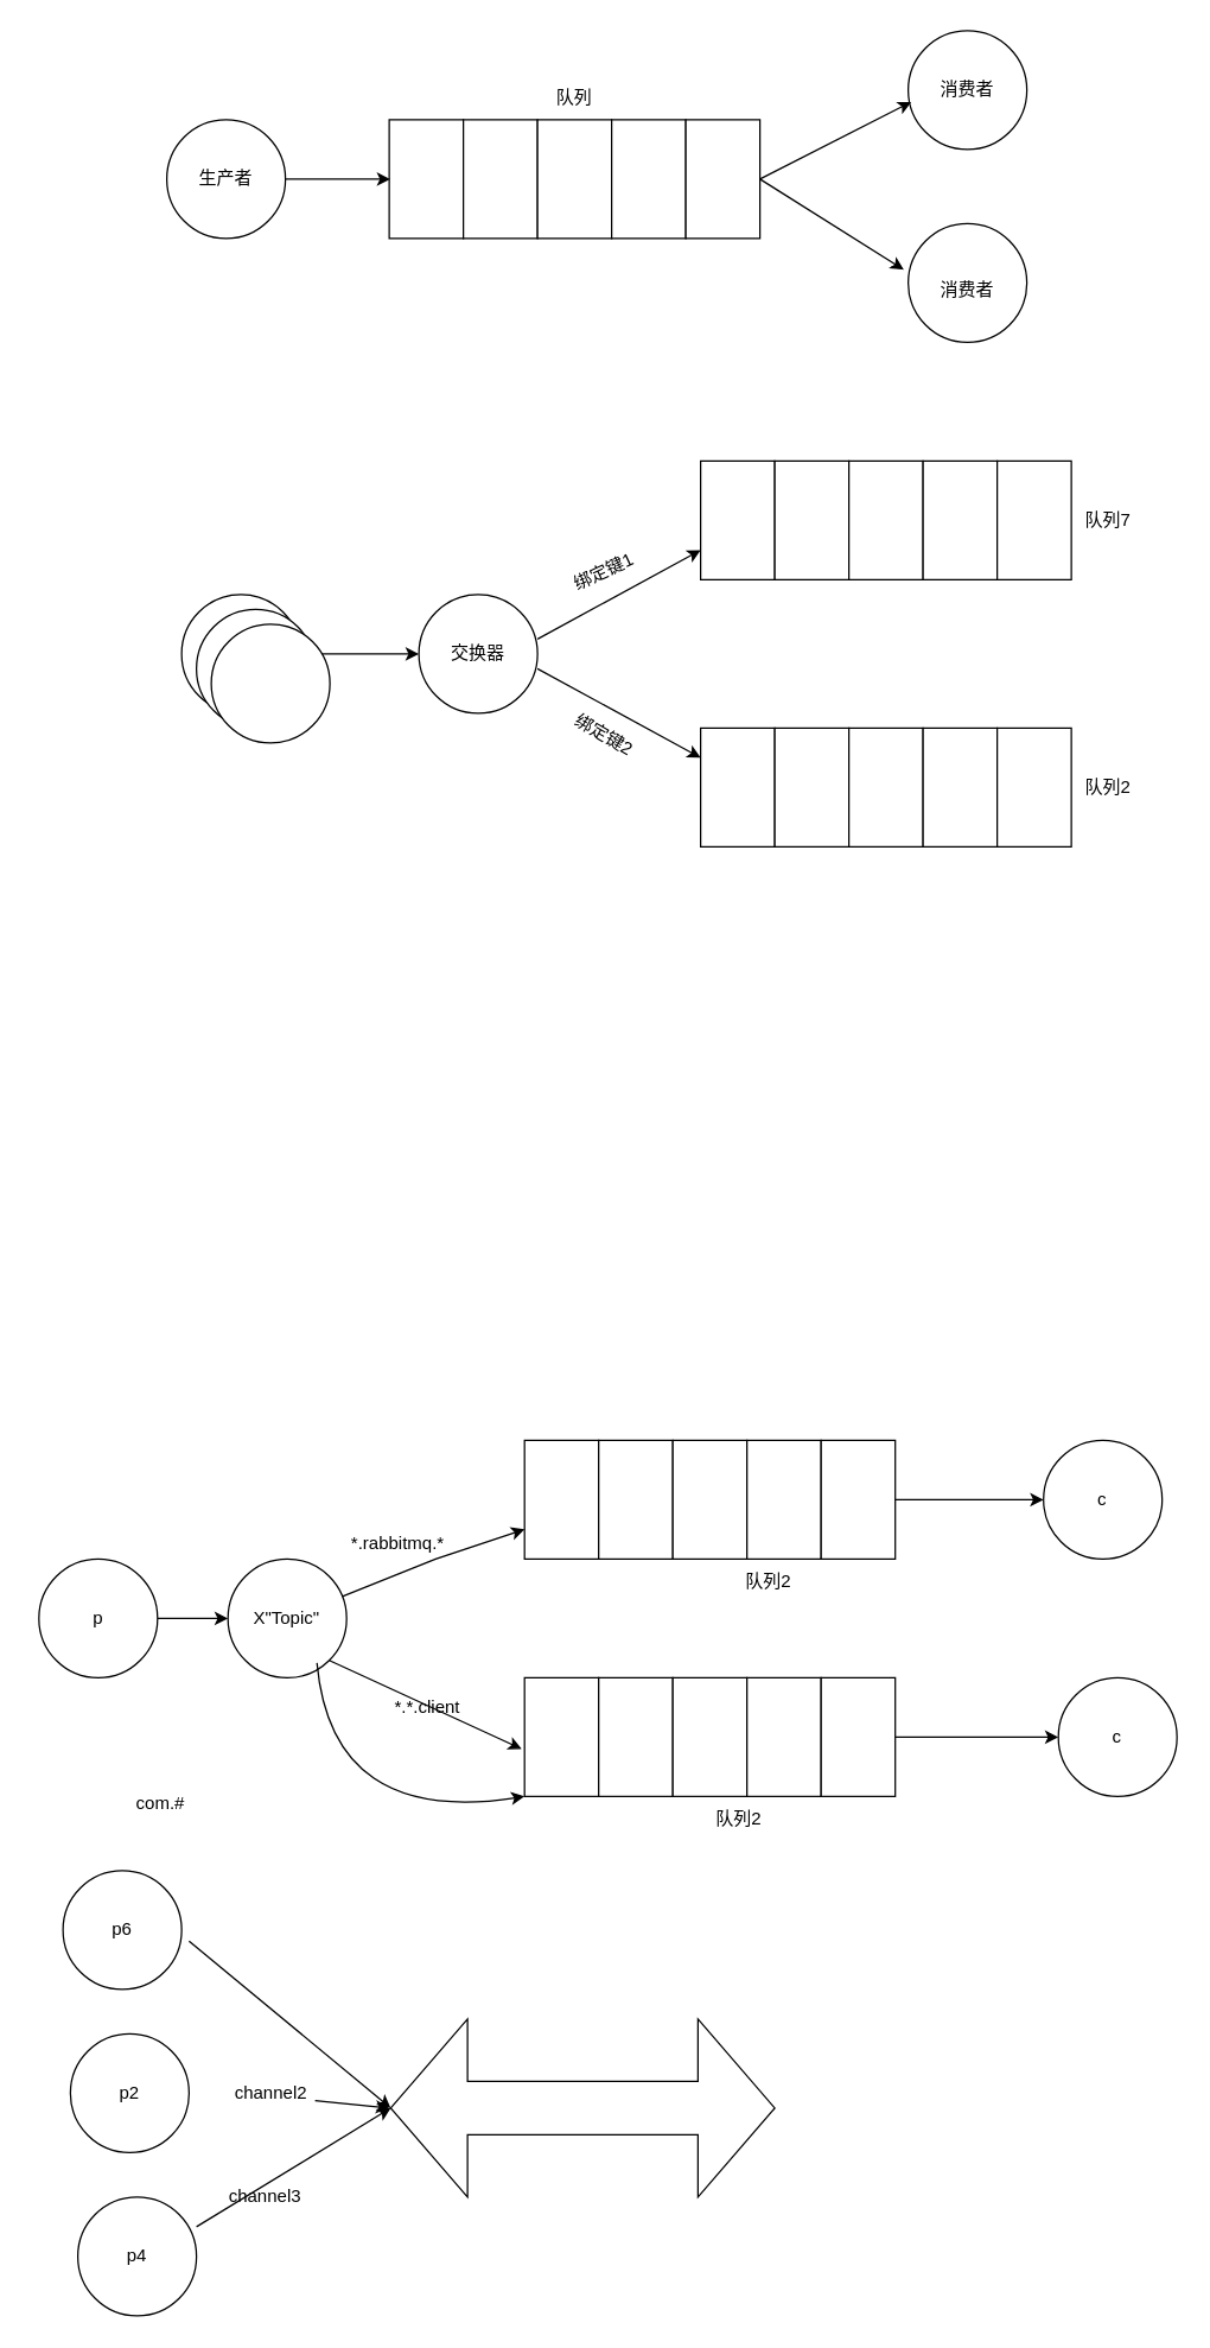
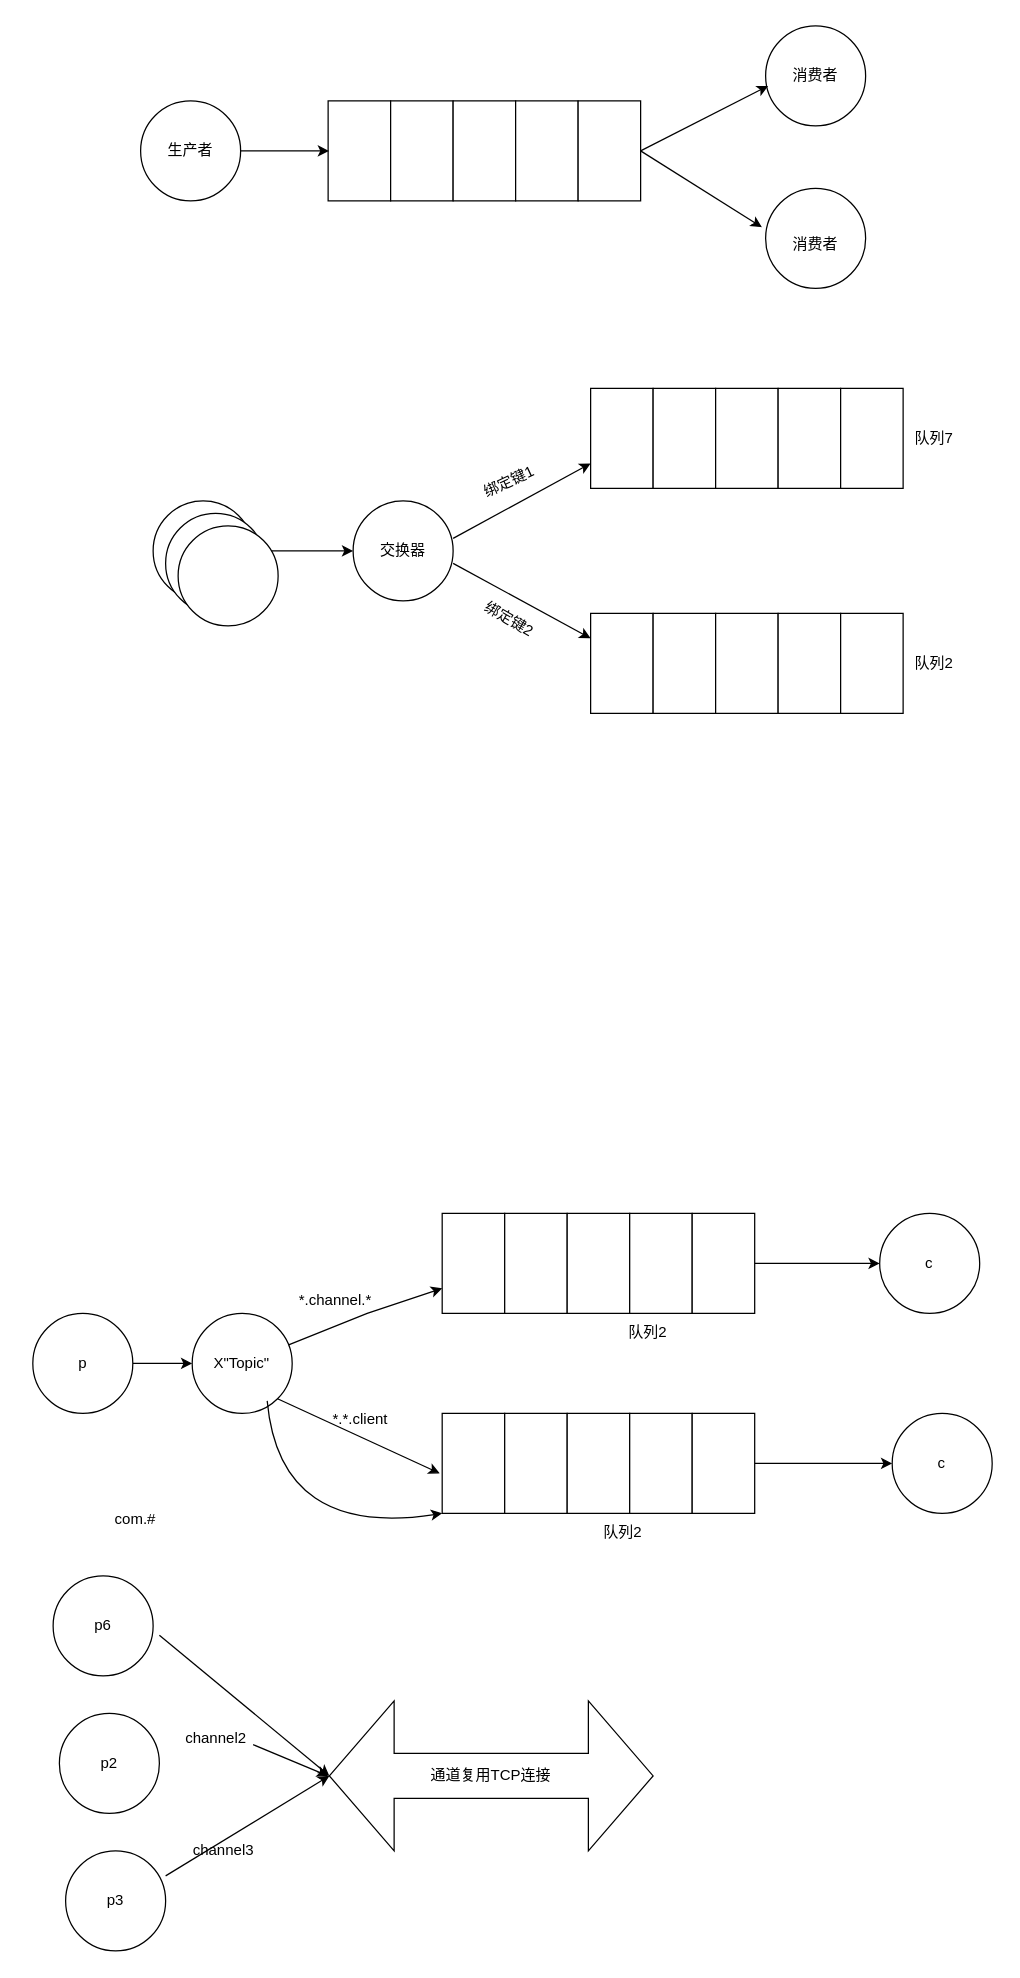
- <mxCell id="33" value="队列" style="text;html=1;strokeColor=none;fillColor=none;align=center;verticalAlign=middle;whiteSpace=wrap;rounded=0;" vertex="1" parent="1"><mxGeometry x="342" y="50" width="90" height="30" as="geometry" /></mxCell>
- <mxCell id="64" value="*.rabbitmq.*" style="text;html=1;strokeColor=none;fillColor=none;align=center;verticalAlign=middle;whiteSpace=wrap;rounded=0;" vertex="1" parent="1"><mxGeometry x="223.25" y="1025" width="90" height="30" as="geometry" /></mxCell>
+ <mxCell id="64" value="*.channel.*" style="text;html=1;strokeColor=none;fillColor=none;align=center;verticalAlign=middle;whiteSpace=wrap;rounded=0;" vertex="1" parent="1"><mxGeometry x="223.25" y="1025" width="90" height="30" as="geometry" /></mxCell>
- <mxCell id="62" value="*.*.client" style="text;html=1;strokeColor=none;fillColor=none;align=center;verticalAlign=middle;whiteSpace=wrap;rounded=0;" vertex="1" parent="1"><mxGeometry x="243.25" y="1135" width="90" height="30" as="geometry" /></mxCell>
+ <mxCell id="62" value="*.*.client" style="text;html=1;strokeColor=none;fillColor=none;align=center;verticalAlign=middle;whiteSpace=wrap;rounded=0;" vertex="1" parent="1"><mxGeometry x="243.25" y="1120" width="90" height="30" as="geometry" /></mxCell>
- <mxCell id="77" value="channel2" style="text;html=1;align=center;verticalAlign=middle;resizable=0;points=[];autosize=1;strokeColor=none;fillColor=none;" vertex="1" parent="1"><mxGeometry x="152" y="1400" width="60" height="20" as="geometry" /></mxCell>
+ <mxCell id="77" value="channel2" style="text;html=1;align=center;verticalAlign=middle;resizable=0;points=[];autosize=1;strokeColor=none;fillColor=none;" vertex="1" parent="1"><mxGeometry x="142" y="1380" width="60" height="20" as="geometry" /></mxCell>
+ <mxCell id="78" value="通道复用TCP连接" style="text;html=1;strokeColor=none;fillColor=none;align=center;verticalAlign=middle;whiteSpace=wrap;rounded=0;" vertex="1" parent="1"><mxGeometry x="333.13" y="1405" width="118.75" height="30" as="geometry" /></mxCell>
- <mxCell id="67" value="p4" style="text;html=1;strokeColor=none;fillColor=none;align=center;verticalAlign=middle;whiteSpace=wrap;rounded=0;" vertex="1" parent="1"><mxGeometry x="47" y="1505" width="90" height="30" as="geometry" /></mxCell>
+ <mxCell id="67" value="p3" style="text;html=1;strokeColor=none;fillColor=none;align=center;verticalAlign=middle;whiteSpace=wrap;rounded=0;" vertex="1" parent="1"><mxGeometry x="47" y="1505" width="90" height="30" as="geometry" /></mxCell>
